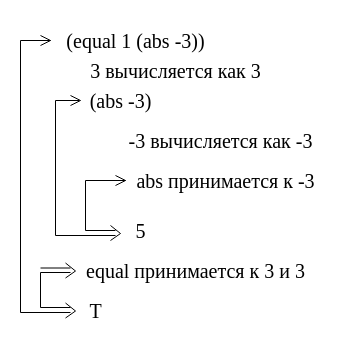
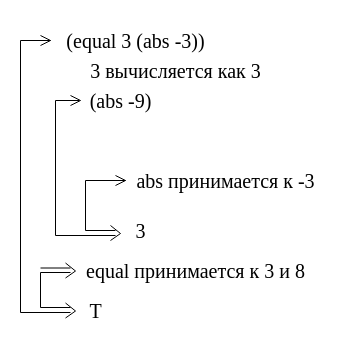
- <mxCell id="4" value="&lt;font face=&quot;Times New Roman&quot; style=&quot;font-size: 20px;&quot;&gt;(equal 1 (abs -3))&lt;/font&gt;" style="text;html=1;align=center;verticalAlign=middle;resizable=0;points=[];autosize=1;strokeColor=none;fillColor=none;" vertex="1" parent="1"><mxGeometry x="55" y="20" width="160" height="40" as="geometry" /></mxCell>
+ <mxCell id="4" value="&lt;font face=&quot;Times New Roman&quot; style=&quot;font-size: 20px;&quot;&gt;(equal 3 (abs -3))&lt;/font&gt;" style="text;html=1;align=center;verticalAlign=middle;resizable=0;points=[];autosize=1;strokeColor=none;fillColor=none;" vertex="1" parent="1"><mxGeometry x="55" y="20" width="160" height="40" as="geometry" /></mxCell>
- <mxCell id="9" value="(abs -3)" style="text;html=1;align=center;verticalAlign=middle;resizable=0;points=[];autosize=1;strokeColor=none;fillColor=none;fontSize=20;fontFamily=Times New Roman;" vertex="1" parent="1"><mxGeometry x="75" y="80" width="90" height="40" as="geometry" /></mxCell>
+ <mxCell id="9" value="(abs -9)" style="text;html=1;align=center;verticalAlign=middle;resizable=0;points=[];autosize=1;strokeColor=none;fillColor=none;fontSize=20;fontFamily=Times New Roman;" vertex="1" parent="1"><mxGeometry x="75" y="80" width="90" height="40" as="geometry" /></mxCell>
- <mxCell id="8" value="-3 вычисляется как -3" style="text;html=1;align=center;verticalAlign=middle;resizable=0;points=[];autosize=1;strokeColor=none;fillColor=none;fontSize=20;fontFamily=Times New Roman;" vertex="1" parent="1"><mxGeometry x="115" y="120" width="210" height="40" as="geometry" /></mxCell>
- <mxCell id="6" value="5" style="text;html=1;align=center;verticalAlign=middle;resizable=0;points=[];autosize=1;strokeColor=none;fillColor=none;fontSize=20;fontFamily=Times New Roman;" vertex="1" parent="1"><mxGeometry x="125" y="210" width="30" height="40" as="geometry" /></mxCell>
+ <mxCell id="6" value="3" style="text;html=1;align=center;verticalAlign=middle;resizable=0;points=[];autosize=1;strokeColor=none;fillColor=none;fontSize=20;fontFamily=Times New Roman;" vertex="1" parent="1"><mxGeometry x="125" y="210" width="30" height="40" as="geometry" /></mxCell>
- <mxCell id="11" value="equal принимается к 3 и 3" style="text;html=1;align=center;verticalAlign=middle;resizable=0;points=[];autosize=1;strokeColor=none;fillColor=none;fontSize=20;fontFamily=Times New Roman;" vertex="1" parent="1"><mxGeometry x="75" y="250" width="240" height="40" as="geometry" /></mxCell>
+ <mxCell id="11" value="equal принимается к 3 и 8" style="text;html=1;align=center;verticalAlign=middle;resizable=0;points=[];autosize=1;strokeColor=none;fillColor=none;fontSize=20;fontFamily=Times New Roman;" vertex="1" parent="1"><mxGeometry x="75" y="250" width="240" height="40" as="geometry" /></mxCell>
